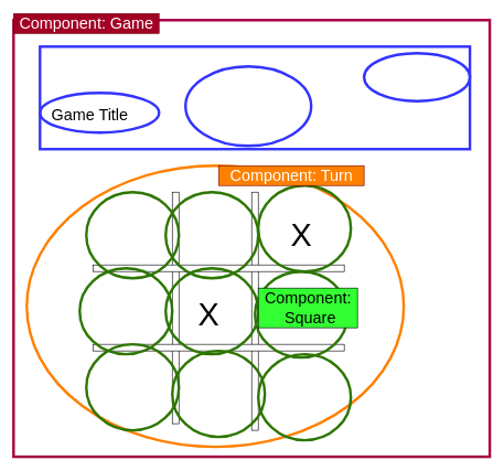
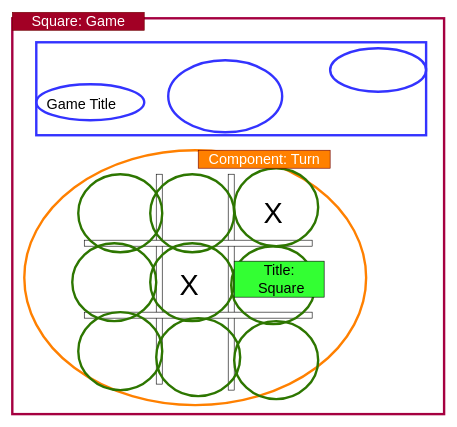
- <mxCell id="23" value="Component: Game" style="text;html=1;resizable=0;autosize=1;align=center;verticalAlign=middle;points=[];fillColor=#a20025;strokeColor=#6F0000;rounded=0;fontSize=24;fontColor=#ffffff;" parent="1" vertex="1"><mxGeometry x="20" y="20" width="220" height="30" as="geometry" /></mxCell>
+ <mxCell id="23" value="Square: Game" style="text;html=1;resizable=0;autosize=1;align=center;verticalAlign=middle;points=[];fillColor=#a20025;strokeColor=#6F0000;rounded=0;fontSize=24;fontColor=#ffffff;" parent="1" vertex="1"><mxGeometry x="20" y="20" width="220" height="30" as="geometry" /></mxCell>
- <mxCell id="25" value="Component:&lt;br&gt;&amp;nbsp;Square" style="text;html=1;resizable=0;autosize=1;align=center;verticalAlign=middle;points=[];fillColor=#33FF33;strokeColor=#000000;rounded=0;fontSize=24;fontColor=#000000;" parent="1" vertex="1"><mxGeometry x="390" y="435" width="150" height="60" as="geometry" /></mxCell>
+ <mxCell id="25" value="Title:&lt;br&gt;&amp;nbsp;Square" style="text;html=1;resizable=0;autosize=1;align=center;verticalAlign=middle;points=[];fillColor=#33FF33;strokeColor=#000000;rounded=0;fontSize=24;fontColor=#000000;" parent="1" vertex="1"><mxGeometry x="390" y="435" width="150" height="60" as="geometry" /></mxCell>
